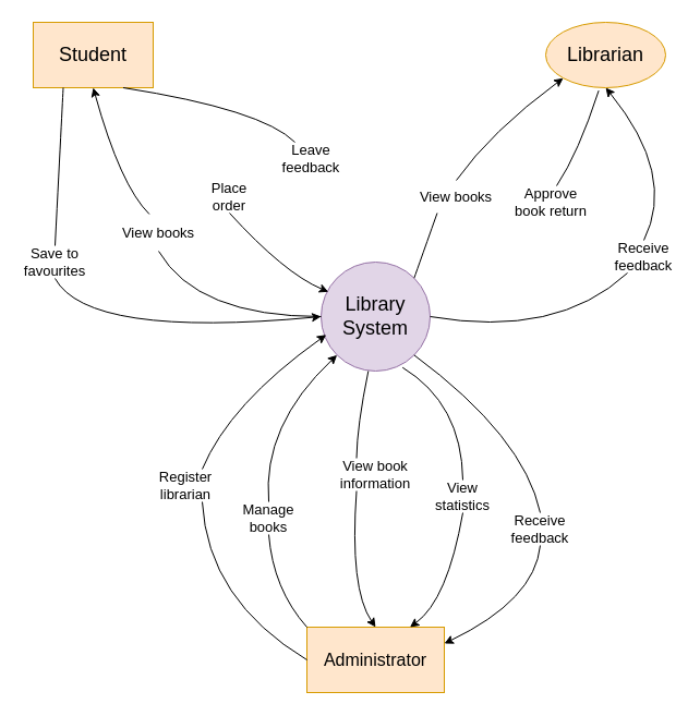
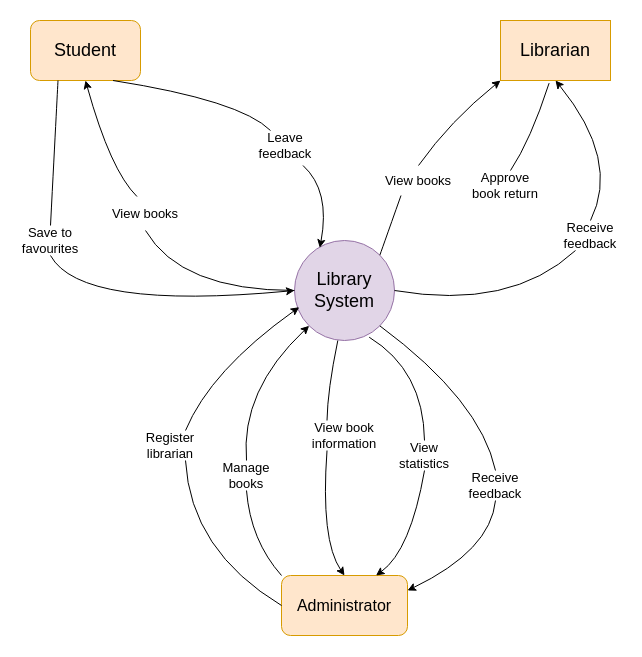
- <mxCell id="3" value="&lt;font style=&quot;font-size: 18px;&quot;&gt;Student&lt;/font&gt;" style="html=1;dashed=0;whiteSpace=wrap;fillColor=#ffe6cc;strokeColor=#d79b00;" vertex="1" parent="1"><mxGeometry x="30" y="20" width="110" height="60" as="geometry" /></mxCell>
+ <mxCell id="3" value="&lt;font style=&quot;font-size: 18px;&quot;&gt;Student&lt;/font&gt;" style="html=1;dashed=0;whiteSpace=wrap;fillColor=#ffe6cc;strokeColor=#d79b00;rounded=1;" vertex="1" parent="1"><mxGeometry x="30" y="20" width="110" height="60" as="geometry" /></mxCell>
- <mxCell id="4" value="&lt;font style=&quot;font-size: 18px;&quot;&gt;Librarian&lt;/font&gt;" style="ellipse;html=1;dashed=0;whiteSpace=wrap;fillColor=#ffe6cc;strokeColor=#d79b00;" vertex="1" parent="1"><mxGeometry x="500" y="20" width="110" height="60" as="geometry" /></mxCell>
+ <mxCell id="4" value="&lt;font style=&quot;font-size: 18px;&quot;&gt;Librarian&lt;/font&gt;" style="html=1;dashed=0;whiteSpace=wrap;fillColor=#ffe6cc;strokeColor=#d79b00;" vertex="1" parent="1"><mxGeometry x="500" y="20" width="110" height="60" as="geometry" /></mxCell>
- <mxCell id="10" value="&lt;font style=&quot;font-size: 13px;&quot;&gt;Place order&lt;/font&gt;" style="text;html=1;strokeColor=none;fillColor=none;align=center;verticalAlign=middle;whiteSpace=wrap;rounded=0;" vertex="1" parent="1"><mxGeometry x="180" y="165" width="60" height="30" as="geometry" /></mxCell>
+ <mxCell id="11" value="" style="curved=1;endArrow=classic;html=1;rounded=0;exitX=0.75;exitY=1;exitDx=0;exitDy=0;entryX=0.253;entryY=0.073;entryDx=0;entryDy=0;entryPerimeter=0;" edge="1" parent="1" source="13" target="2"><mxGeometry width="50" height="50" relative="1" as="geometry"><mxPoint x="360" y="180" as="sourcePoint" /><mxPoint x="410" y="230" as="targetPoint" /><Array as="points"><mxPoint x="330" y="190" /></Array></mxGeometry></mxCell>
- <mxCell id="9" value="" style="curved=1;endArrow=classic;html=1;rounded=0;exitX=0.5;exitY=1;exitDx=0;exitDy=0;entryX=0.067;entryY=0.273;entryDx=0;entryDy=0;entryPerimeter=0;" edge="1" parent="1" source="10" target="2"><mxGeometry width="50" height="50" relative="1" as="geometry"><mxPoint x="360" y="190" as="sourcePoint" /><mxPoint x="300" y="220" as="targetPoint" /><Array as="points"><mxPoint x="260" y="250" /></Array></mxGeometry></mxCell>
- <mxCell id="5" value="&lt;font style=&quot;font-size: 16px;&quot;&gt;Administrator&lt;/font&gt;" style="html=1;dashed=0;whiteSpace=wrap;fillColor=#ffe6cc;strokeColor=#d79b00;" vertex="1" parent="1"><mxGeometry x="281" y="575" width="126" height="60" as="geometry" /></mxCell>
+ <mxCell id="5" value="&lt;font style=&quot;font-size: 16px;&quot;&gt;Administrator&lt;/font&gt;" style="html=1;dashed=0;whiteSpace=wrap;fillColor=#ffe6cc;strokeColor=#d79b00;rounded=1;" vertex="1" parent="1"><mxGeometry x="281" y="575" width="126" height="60" as="geometry" /></mxCell>
